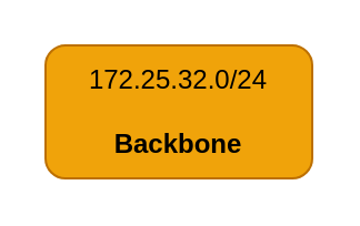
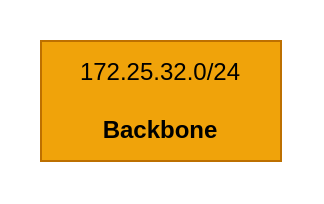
- <mxCell id="2" value="172.25.32.0/24&lt;br&gt;&lt;br&gt;&lt;b&gt;Backbone&lt;/b&gt;" style="whiteSpace=wrap;html=1;fillColor=#f0a30a;fontColor=#000000;strokeColor=#BD7000;rounded=1;" parent="1" vertex="1"><mxGeometry x="20" y="20" width="120" height="60" as="geometry" /></mxCell>
+ <mxCell id="2" value="172.25.32.0/24&lt;br&gt;&lt;br&gt;&lt;b&gt;Backbone&lt;/b&gt;" style="rounded=0;whiteSpace=wrap;html=1;fillColor=#f0a30a;fontColor=#000000;strokeColor=#BD7000;" parent="1" vertex="1"><mxGeometry x="20" y="20" width="120" height="60" as="geometry" /></mxCell>
